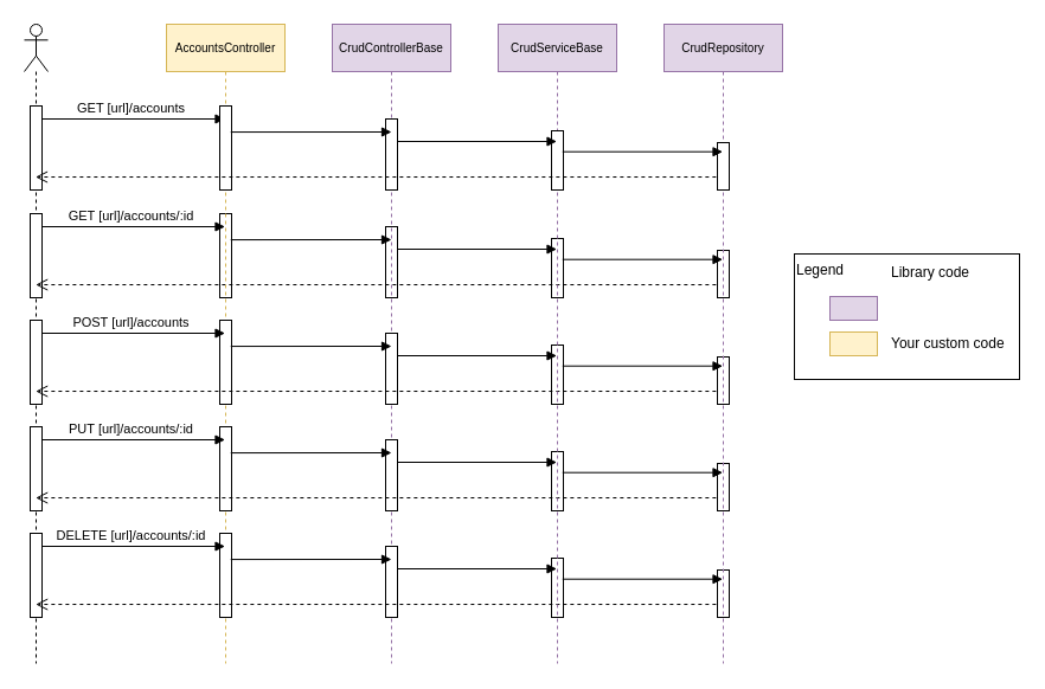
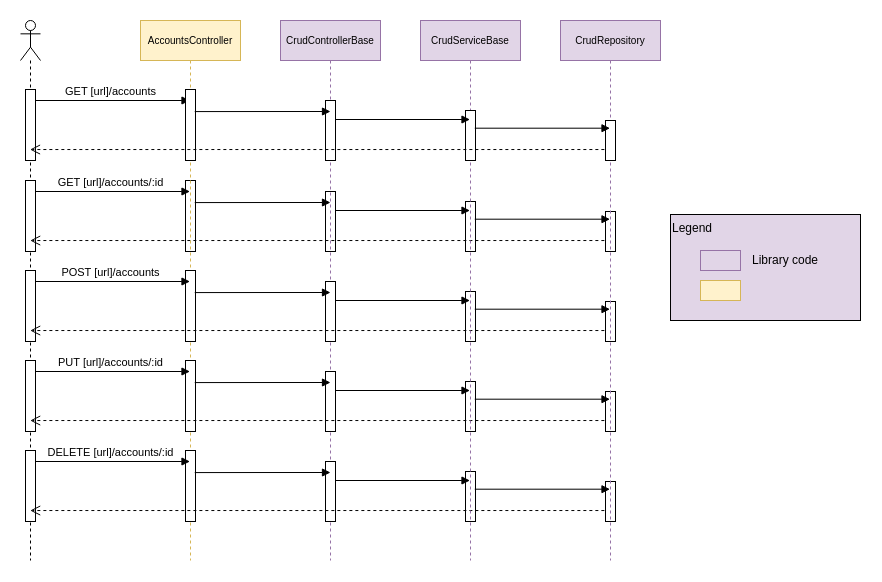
- <mxCell id="60" value="Library code" style="text;html=1;strokeColor=none;fillColor=none;align=left;verticalAlign=middle;whiteSpace=wrap;rounded=0;" parent="1" vertex="1"><mxGeometry x="750" y="220" width="100" height="20" as="geometry" /></mxCell>
+ <mxCell id="60" value="Library code" style="text;html=1;strokeColor=none;fillColor=none;align=left;verticalAlign=middle;whiteSpace=wrap;rounded=0;" parent="1" vertex="1"><mxGeometry x="750" y="250" width="100" height="20" as="geometry" /></mxCell>
- <mxCell id="57" value="Legend" style="rounded=0;whiteSpace=wrap;html=1;align=left;labelPosition=center;verticalLabelPosition=middle;verticalAlign=top;" parent="1" vertex="1"><mxGeometry x="670" y="214" width="190" height="106" as="geometry" /></mxCell>
+ <mxCell id="57" value="Legend" style="rounded=0;whiteSpace=wrap;html=1;align=left;labelPosition=center;verticalLabelPosition=middle;verticalAlign=top;fillColor=#e1d5e7;" parent="1" vertex="1"><mxGeometry x="670" y="214" width="190" height="106" as="geometry" /></mxCell>
- <mxCell id="61" value="Your custom code" style="text;html=1;strokeColor=none;fillColor=none;align=left;verticalAlign=middle;whiteSpace=wrap;rounded=0;" parent="1" vertex="1"><mxGeometry x="750" y="280" width="100" height="20" as="geometry" /></mxCell>
